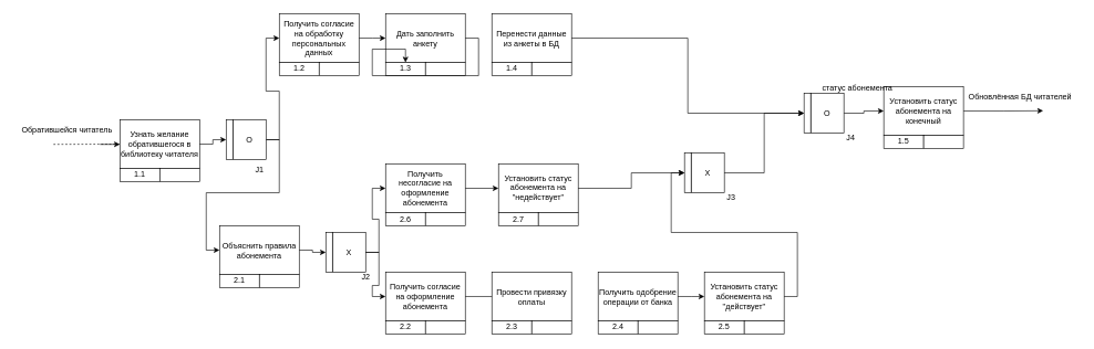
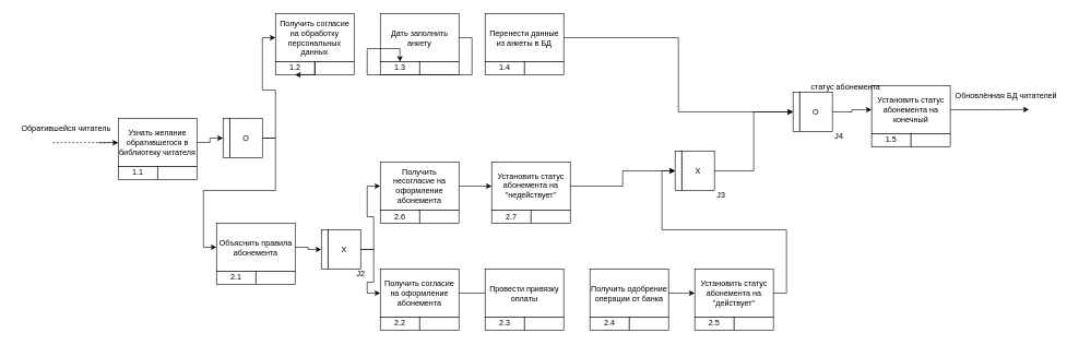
- <mxCell id="17" value="" style="edgeStyle=orthogonalEdgeStyle;rounded=0;orthogonalLoop=1;jettySize=auto;html=1;entryX=0;entryY=0.5;entryDx=0;entryDy=0;" parent="1" source="13" target="3" edge="1"><mxGeometry relative="1" as="geometry" /></mxCell>
+ <mxCell id="17" value="" style="edgeStyle=orthogonalEdgeStyle;rounded=0;orthogonalLoop=1;jettySize=auto;html=1;" parent="1" source="13" target="14" edge="1"><mxGeometry relative="1" as="geometry" /></mxCell>
- <mxCell id="76" value="J1" style="text;html=1;align=center;verticalAlign=middle;resizable=0;points=[];autosize=1;strokeColor=none;fillColor=none;" parent="72" vertex="1"><mxGeometry x="30" y="60" width="40" height="30" as="geometry" /></mxCell>
